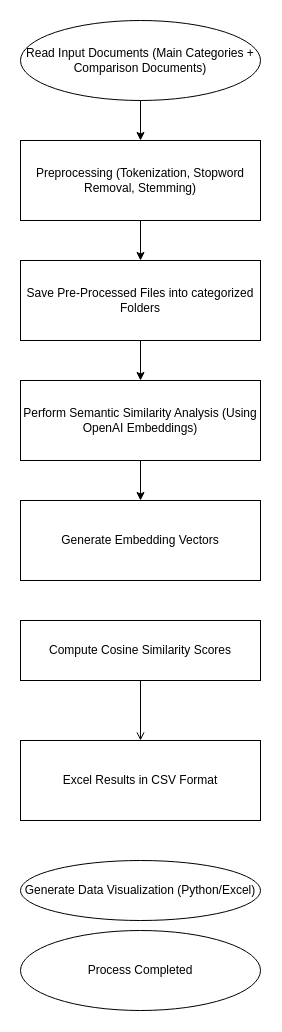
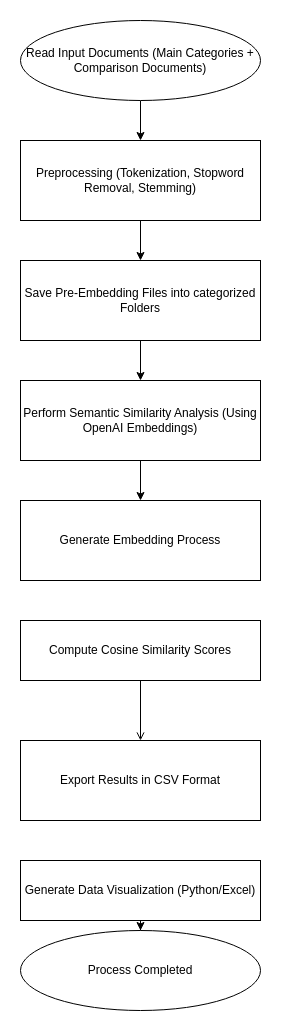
- <mxCell id="7" value="Save Pre-Processed Files into categorized Folders" style="rounded=0;whiteSpace=wrap;html=1;" vertex="1" parent="1"><mxGeometry x="20" y="260" width="240" height="80" as="geometry" /></mxCell>
+ <mxCell id="7" value="Save Pre-Embedding Files into categorized Folders" style="rounded=0;whiteSpace=wrap;html=1;" vertex="1" parent="1"><mxGeometry x="20" y="260" width="240" height="80" as="geometry" /></mxCell>
- <mxCell id="10" value="Generate Embedding Vectors" style="rounded=0;whiteSpace=wrap;html=1;" vertex="1" parent="1"><mxGeometry x="20" y="500" width="240" height="80" as="geometry" /></mxCell>
+ <mxCell id="10" value="Generate Embedding Process" style="rounded=0;whiteSpace=wrap;html=1;" vertex="1" parent="1"><mxGeometry x="20" y="500" width="240" height="80" as="geometry" /></mxCell>
- <mxCell id="13" value="Excel Results in CSV Format" style="rounded=0;whiteSpace=wrap;html=1;" vertex="1" parent="1"><mxGeometry x="20" y="740" width="240" height="80" as="geometry" /></mxCell>
+ <mxCell id="13" value="Export Results in CSV Format" style="rounded=0;whiteSpace=wrap;html=1;" vertex="1" parent="1"><mxGeometry x="20" y="740" width="240" height="80" as="geometry" /></mxCell>
- <mxCell id="15" value="Generate Data Visualization (Python/Excel)" style="ellipse;whiteSpace=wrap;html=1;" vertex="1" parent="1"><mxGeometry x="20" y="860" width="240" height="60" as="geometry" /></mxCell>
+ <mxCell id="15" value="Generate Data Visualization (Python/Excel)" style="rounded=0;whiteSpace=wrap;html=1;" vertex="1" parent="1"><mxGeometry x="20" y="860" width="240" height="60" as="geometry" /></mxCell>
+ <mxCell id="14" style="edgeStyle=orthogonalEdgeStyle;rounded=0;orthogonalLoop=1;jettySize=auto;html=1;exitX=0.5;exitY=1;exitDx=0;exitDy=0;" edge="1" parent="1" source="15" target="16"><mxGeometry relative="1" as="geometry" /></mxCell>
